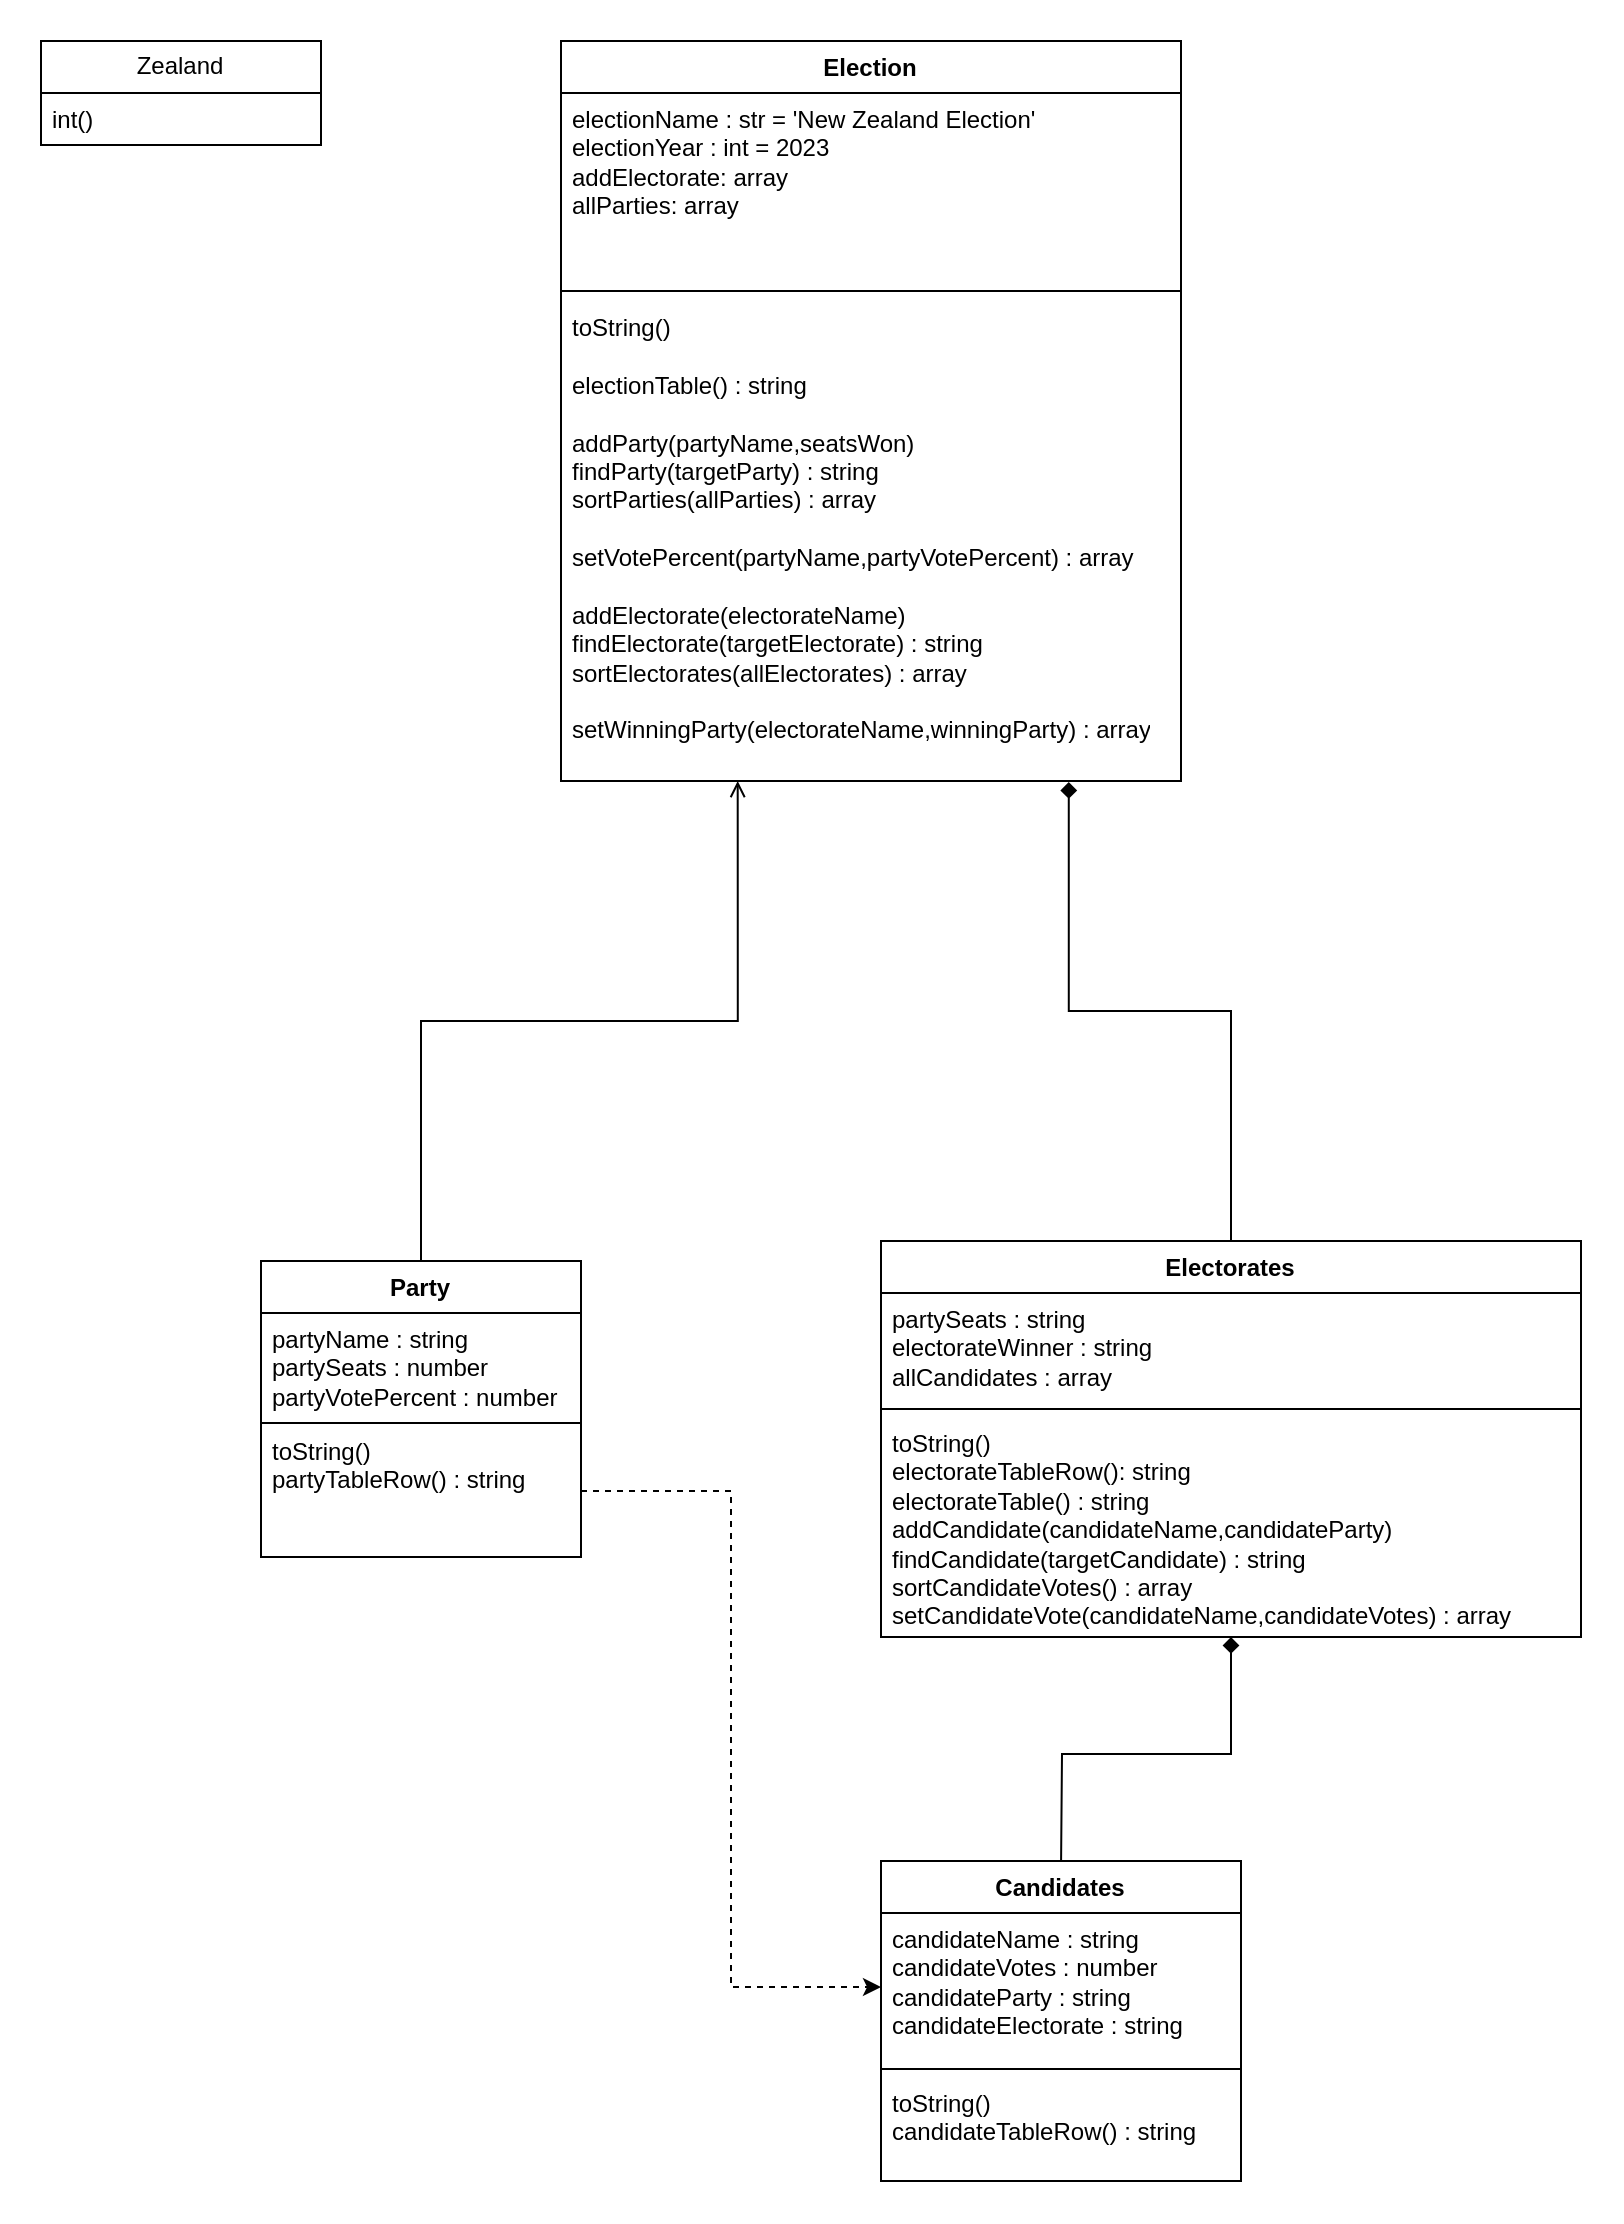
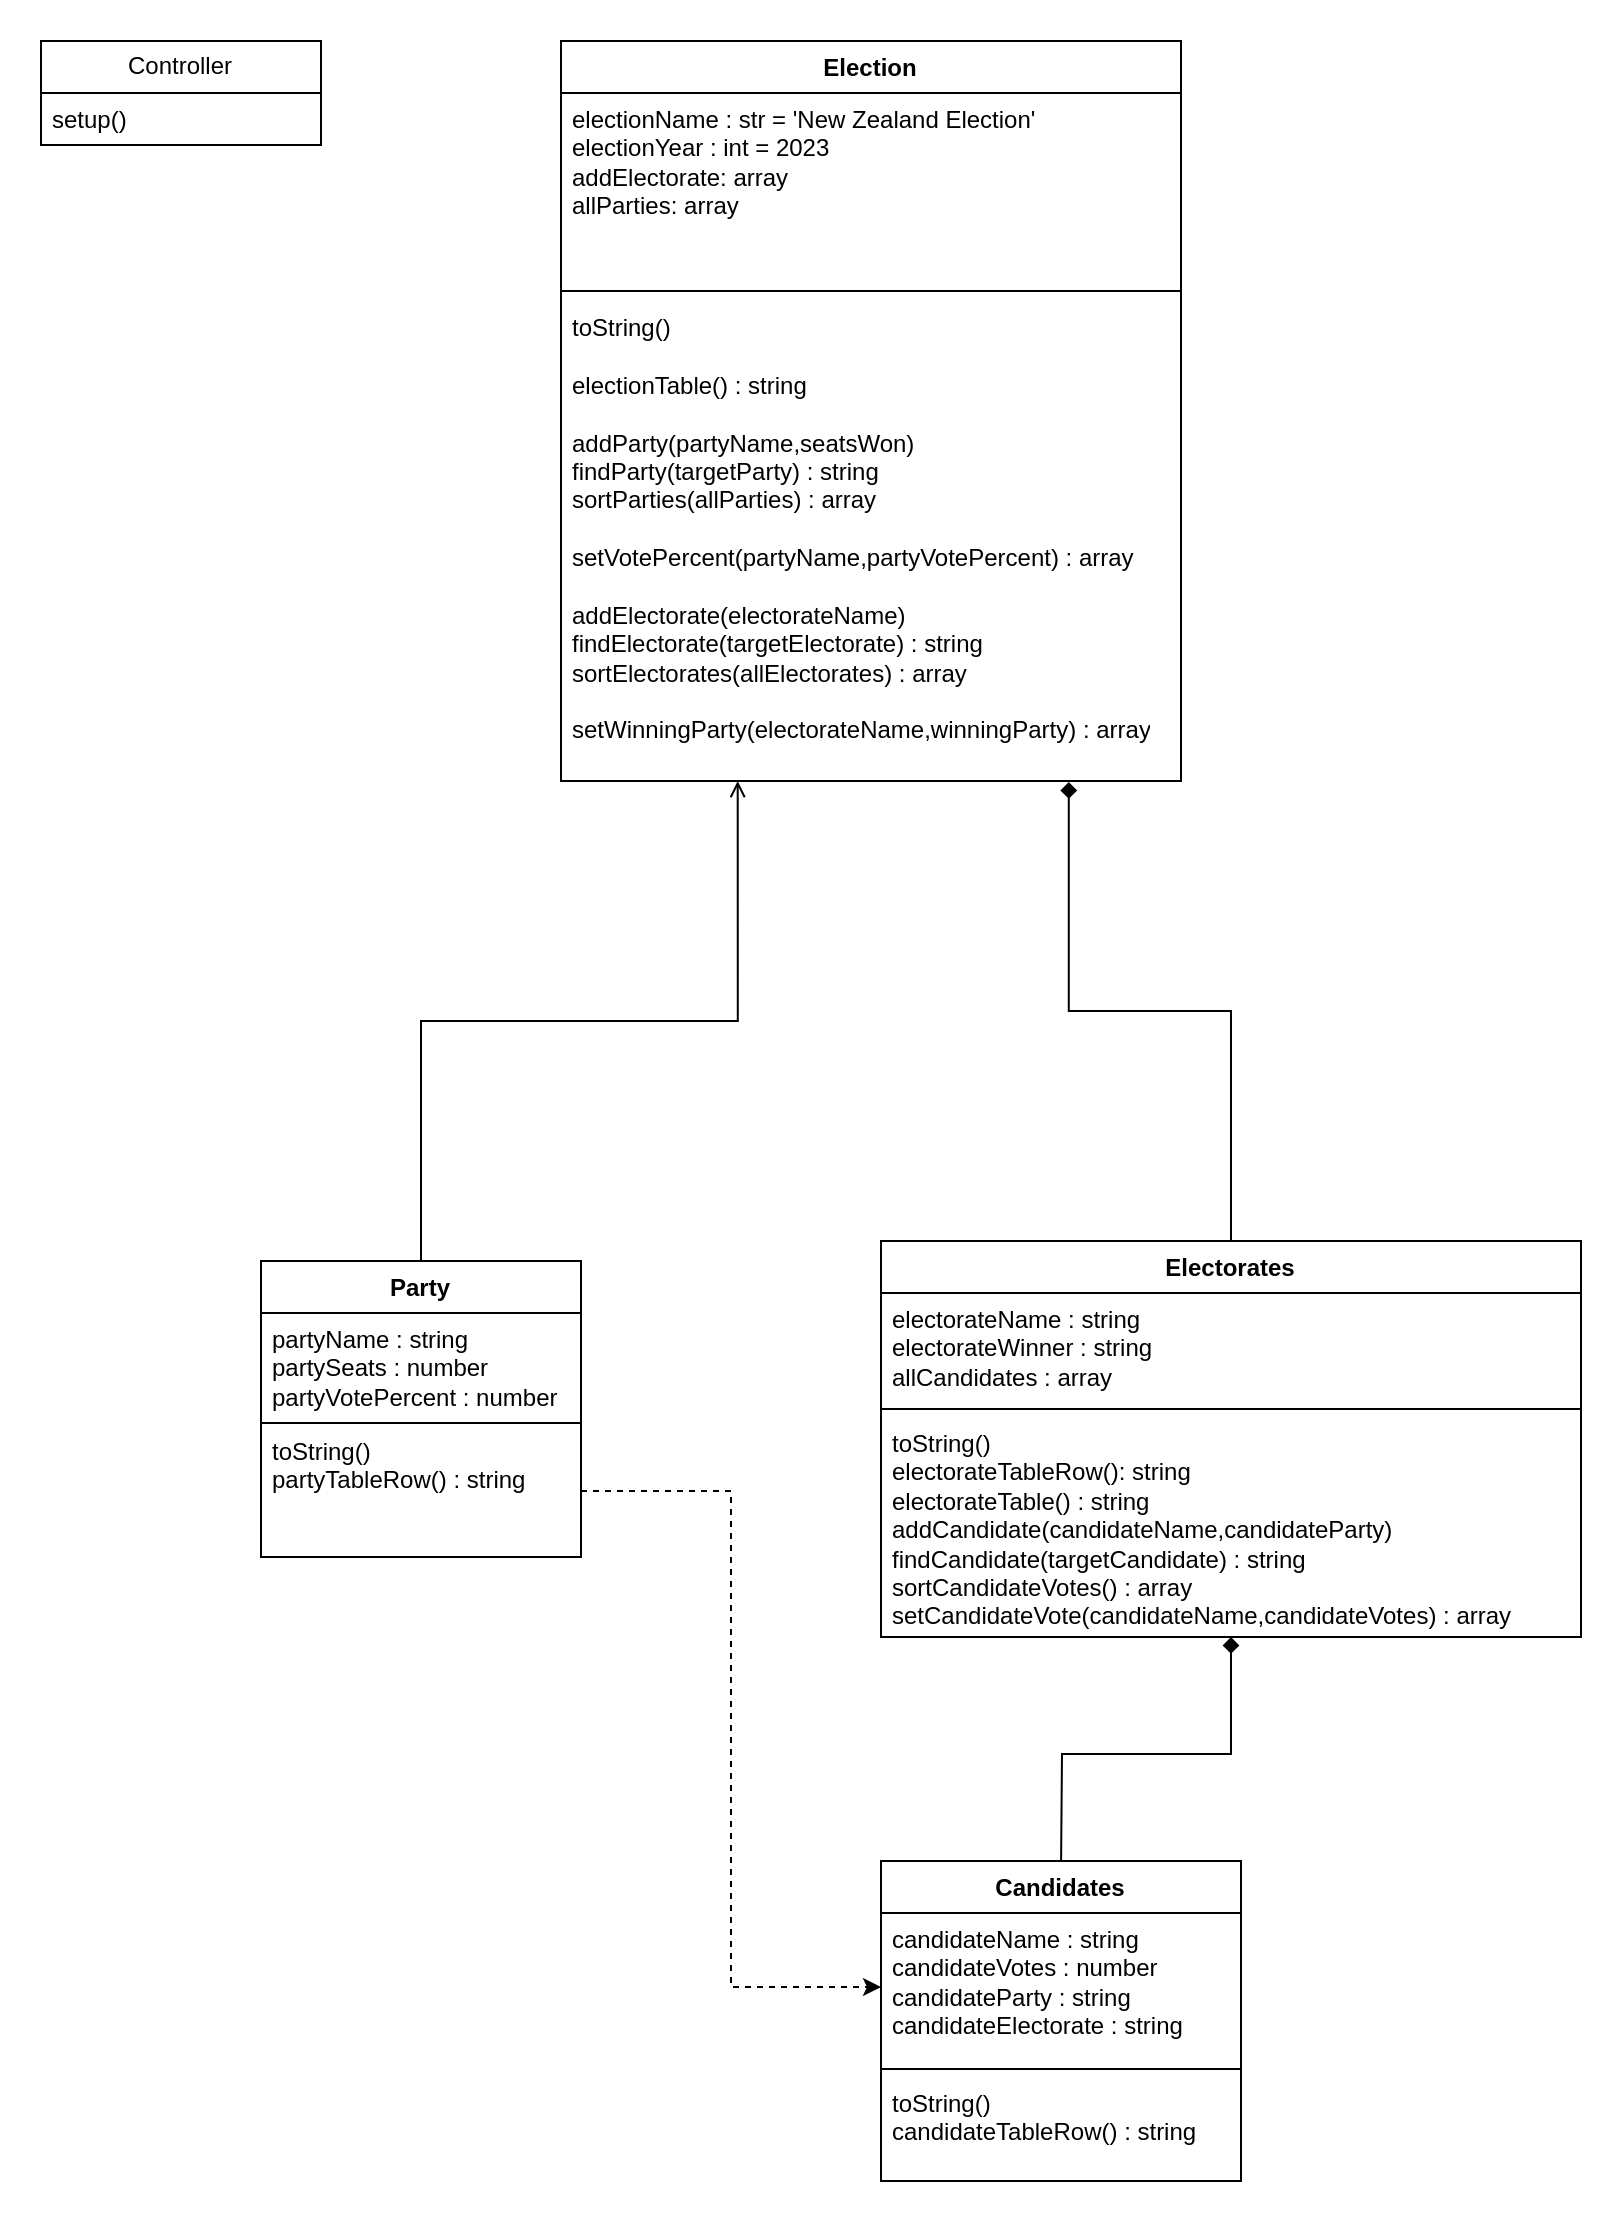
- <mxCell id="15" value="Zealand" style="swimlane;fontStyle=0;childLayout=stackLayout;horizontal=1;startSize=26;fillColor=none;horizontalStack=0;resizeParent=1;resizeParentMax=0;resizeLast=0;collapsible=1;marginBottom=0;whiteSpace=wrap;html=1;" parent="1" vertex="1"><mxGeometry x="20" y="20" width="140" height="52" as="geometry" /></mxCell>
+ <mxCell id="15" value="Controller" style="swimlane;fontStyle=0;childLayout=stackLayout;horizontal=1;startSize=26;fillColor=none;horizontalStack=0;resizeParent=1;resizeParentMax=0;resizeLast=0;collapsible=1;marginBottom=0;whiteSpace=wrap;html=1;" parent="1" vertex="1"><mxGeometry x="20" y="20" width="140" height="52" as="geometry" /></mxCell>
- <mxCell id="16" value="int()" style="text;strokeColor=none;fillColor=none;align=left;verticalAlign=top;spacingLeft=4;spacingRight=4;overflow=hidden;rotatable=0;points=[[0,0.5],[1,0.5]];portConstraint=eastwest;whiteSpace=wrap;html=1;" parent="15" vertex="1"><mxGeometry y="26" width="140" height="26" as="geometry" /></mxCell>
+ <mxCell id="16" value="setup()" style="text;strokeColor=none;fillColor=none;align=left;verticalAlign=top;spacingLeft=4;spacingRight=4;overflow=hidden;rotatable=0;points=[[0,0.5],[1,0.5]];portConstraint=eastwest;whiteSpace=wrap;html=1;" parent="15" vertex="1"><mxGeometry y="26" width="140" height="26" as="geometry" /></mxCell>
- <mxCell id="12" value="partySeats : string&lt;br&gt;electorateWinner : string&lt;br&gt;allCandidates : array" style="text;strokeColor=none;fillColor=none;align=left;verticalAlign=top;spacingLeft=4;spacingRight=4;overflow=hidden;rotatable=0;points=[[0,0.5],[1,0.5]];portConstraint=eastwest;whiteSpace=wrap;html=1;" parent="11" vertex="1"><mxGeometry y="26" width="350" height="54" as="geometry" /></mxCell>
+ <mxCell id="12" value="electorateName : string&lt;br&gt;electorateWinner : string&lt;br&gt;allCandidates : array" style="text;strokeColor=none;fillColor=none;align=left;verticalAlign=top;spacingLeft=4;spacingRight=4;overflow=hidden;rotatable=0;points=[[0,0.5],[1,0.5]];portConstraint=eastwest;whiteSpace=wrap;html=1;" parent="11" vertex="1"><mxGeometry y="26" width="350" height="54" as="geometry" /></mxCell>
